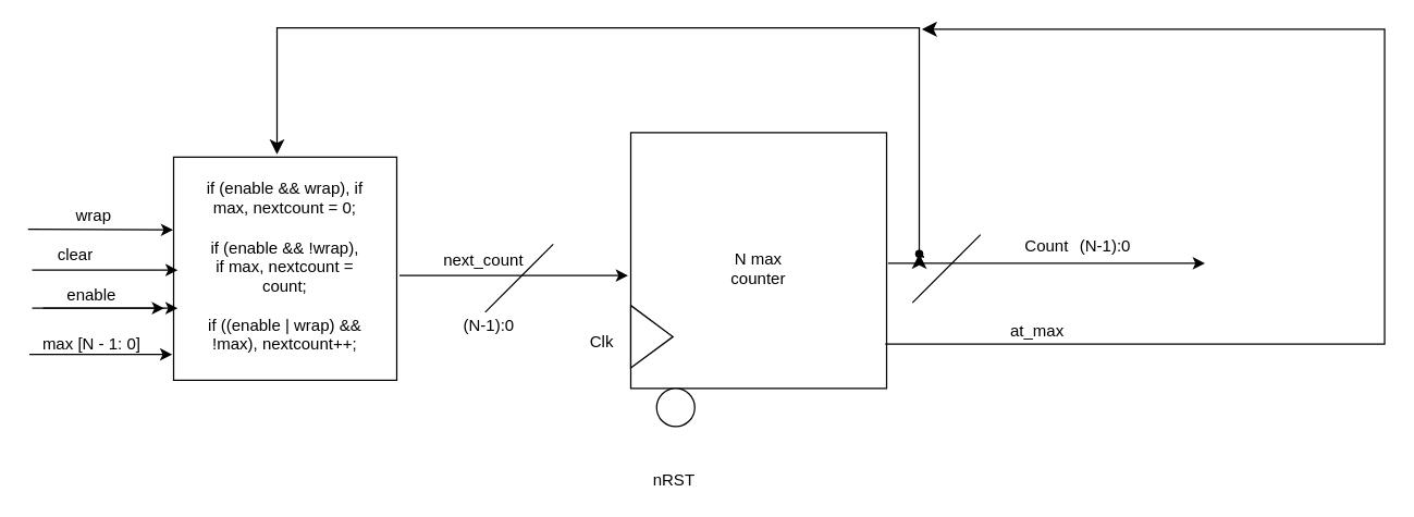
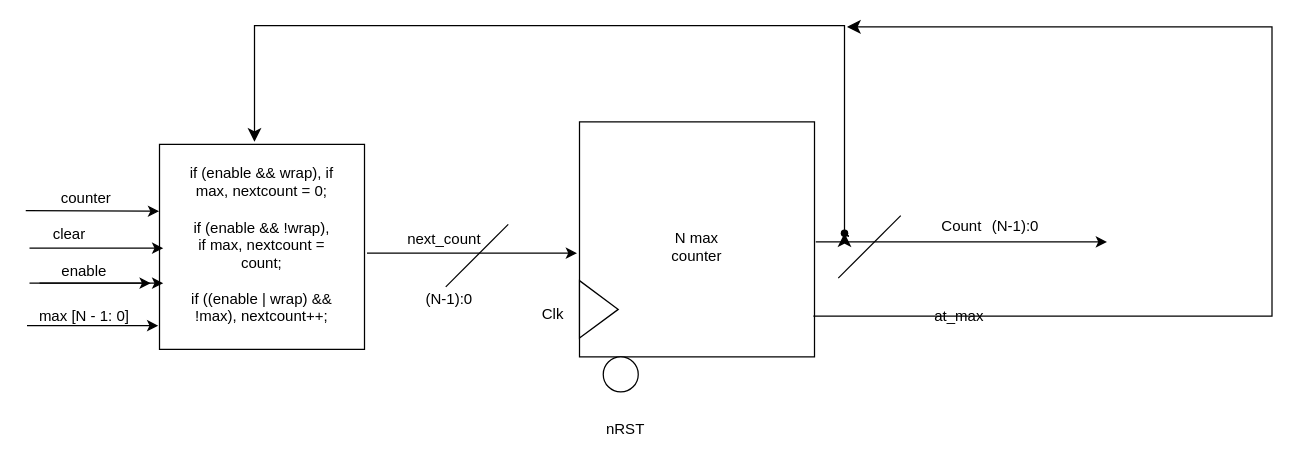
- <mxCell id="24" value="wrap" style="text;html=1;align=center;verticalAlign=middle;whiteSpace=wrap;rounded=0;" parent="1" vertex="1"><mxGeometry x="29" y="143" width="79" height="30" as="geometry" /></mxCell>
+ <mxCell id="24" value="counter" style="text;html=1;align=center;verticalAlign=middle;whiteSpace=wrap;rounded=0;" parent="1" vertex="1"><mxGeometry x="29" y="143" width="79" height="30" as="geometry" /></mxCell>
- <mxCell id="25" value="at_max" style="text;html=1;align=center;verticalAlign=middle;whiteSpace=wrap;rounded=0;" parent="1" vertex="1"><mxGeometry x="732" y="228" width="60" height="30" as="geometry" /></mxCell>
+ <mxCell id="25" value="at_max" style="text;html=1;align=center;verticalAlign=middle;whiteSpace=wrap;rounded=0;" parent="1" vertex="1"><mxGeometry x="737" y="238" width="60" height="30" as="geometry" /></mxCell>
- <mxCell id="5" value="nRST" style="text;html=1;align=center;verticalAlign=middle;whiteSpace=wrap;rounded=0;" parent="1" vertex="1"><mxGeometry x="465" y="338" width="60" height="30" as="geometry" /></mxCell>
+ <mxCell id="5" value="nRST" style="text;html=1;align=center;verticalAlign=middle;whiteSpace=wrap;rounded=0;" parent="1" vertex="1"><mxGeometry x="470" y="328" width="60" height="30" as="geometry" /></mxCell>
